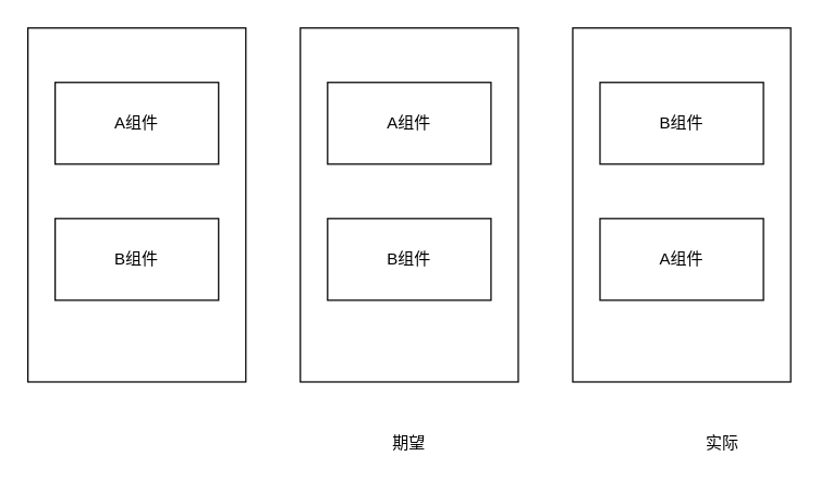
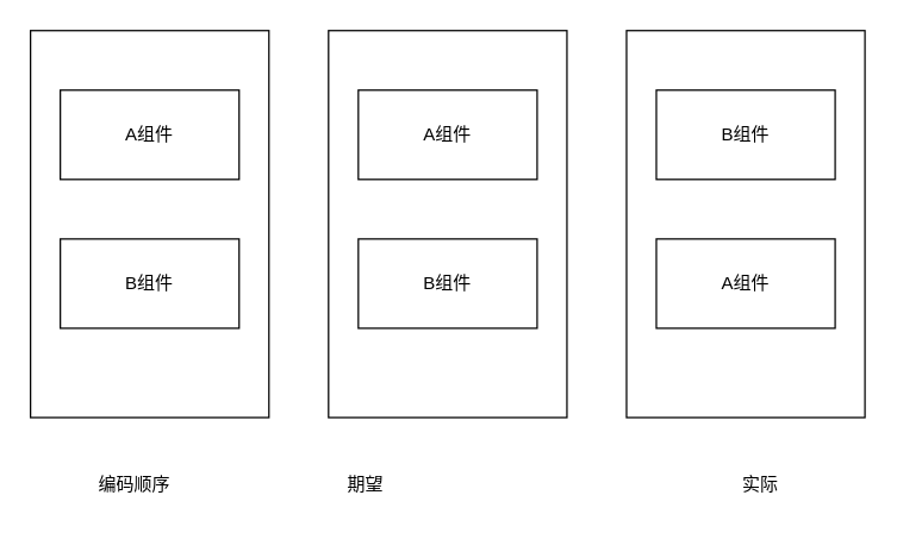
+ <mxCell id="11" value="编码顺序" style="text;html=1;strokeColor=none;fillColor=none;align=center;verticalAlign=middle;whiteSpace=wrap;rounded=0;" parent="1" vertex="1"><mxGeometry x="60" y="310" width="60" height="30" as="geometry" /></mxCell>
- <mxCell id="12" value="期望" style="text;html=1;strokeColor=none;fillColor=none;align=center;verticalAlign=middle;whiteSpace=wrap;rounded=0;" parent="1" vertex="1"><mxGeometry x="270" y="310" width="60" height="30" as="geometry" /></mxCell>
+ <mxCell id="12" value="期望" style="text;html=1;strokeColor=none;fillColor=none;align=center;verticalAlign=middle;whiteSpace=wrap;rounded=0;" parent="1" vertex="1"><mxGeometry x="215" y="310" width="60" height="30" as="geometry" /></mxCell>
- <mxCell id="13" value="实际" style="text;html=1;strokeColor=none;fillColor=none;align=center;verticalAlign=middle;whiteSpace=wrap;rounded=0;" parent="1" vertex="1"><mxGeometry x="500" y="310" width="60" height="30" as="geometry" /></mxCell>
+ <mxCell id="13" value="实际" style="text;html=1;strokeColor=none;fillColor=none;align=center;verticalAlign=middle;whiteSpace=wrap;rounded=0;" parent="1" vertex="1"><mxGeometry x="480" y="310" width="60" height="30" as="geometry" /></mxCell>
